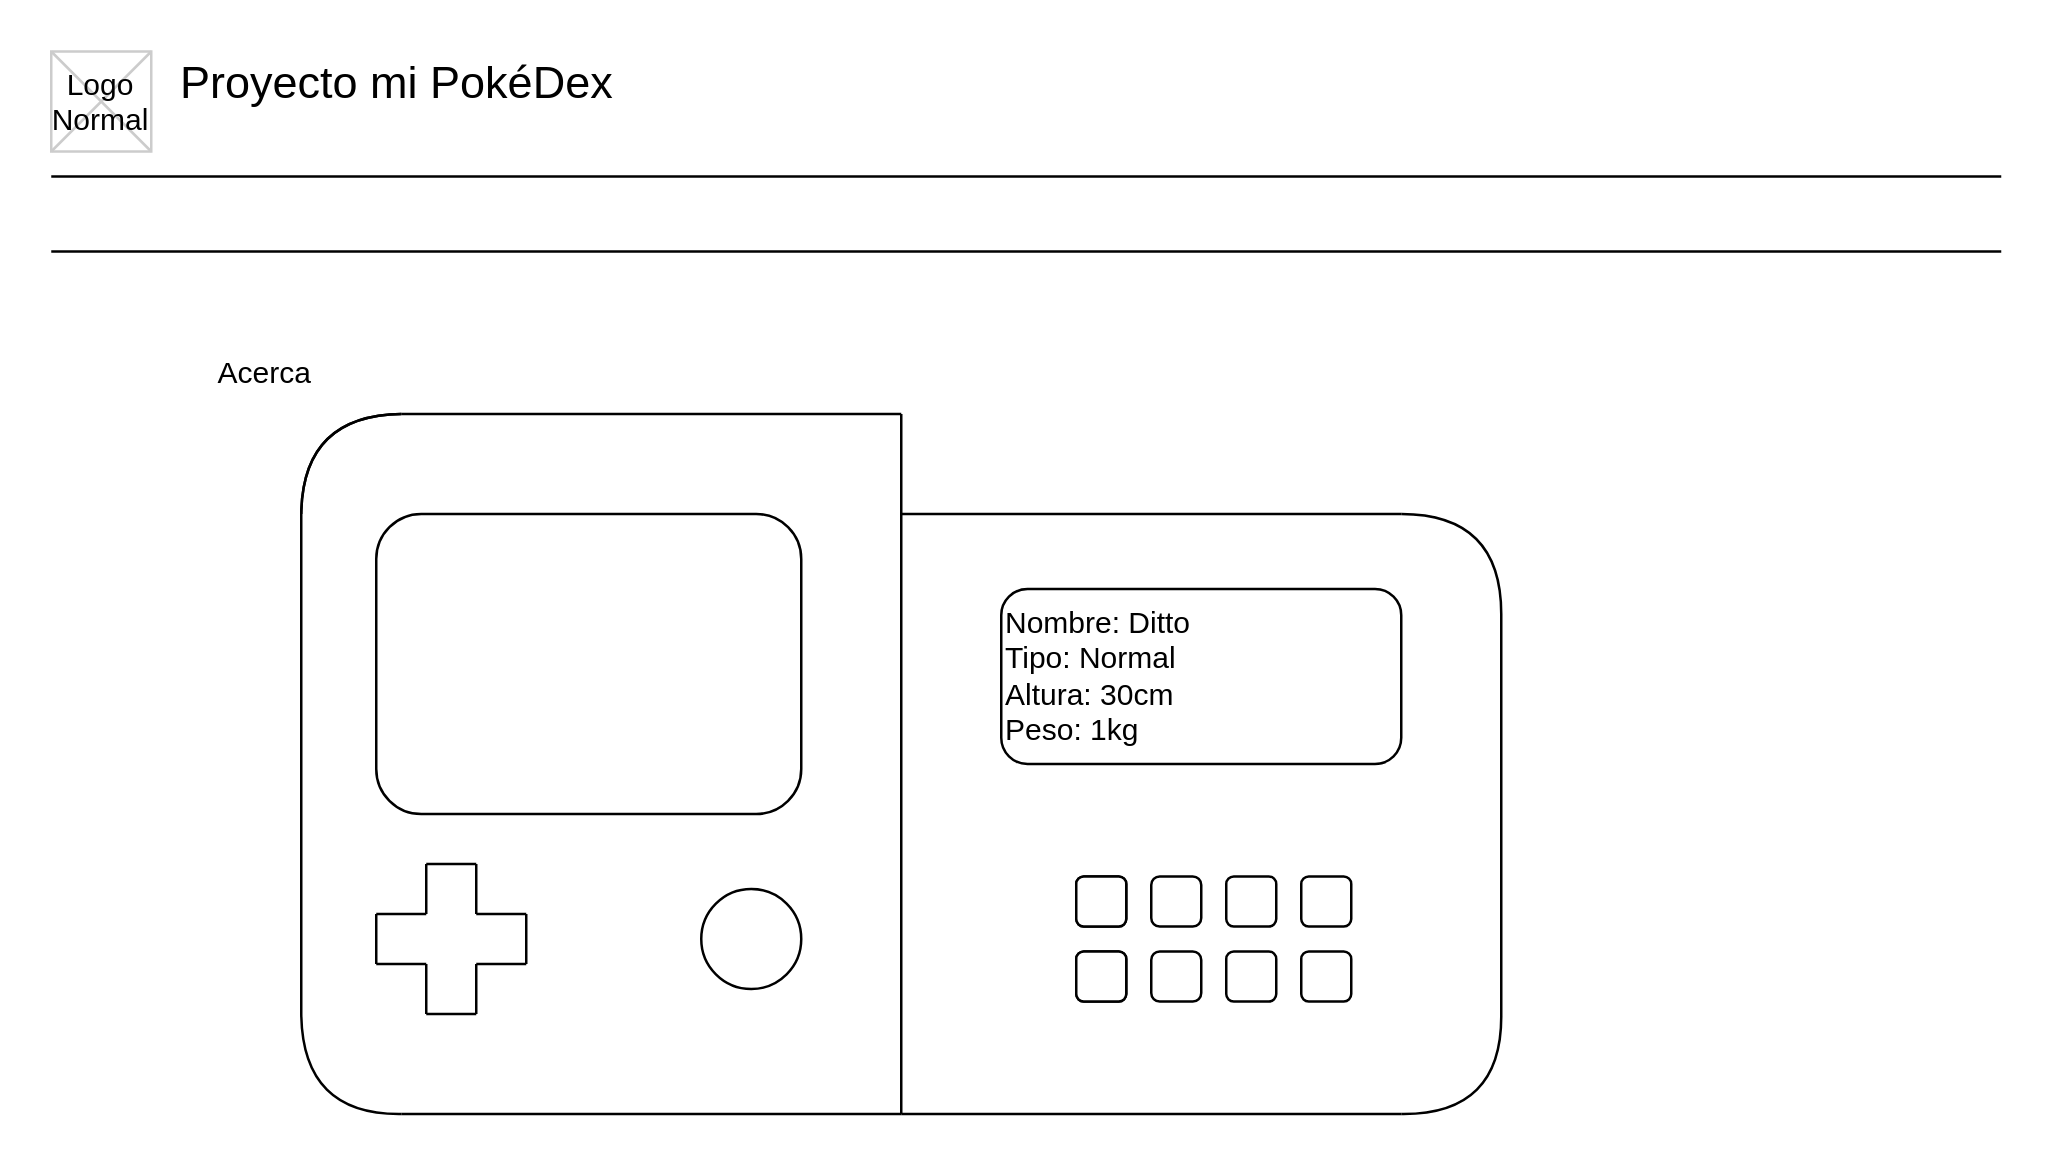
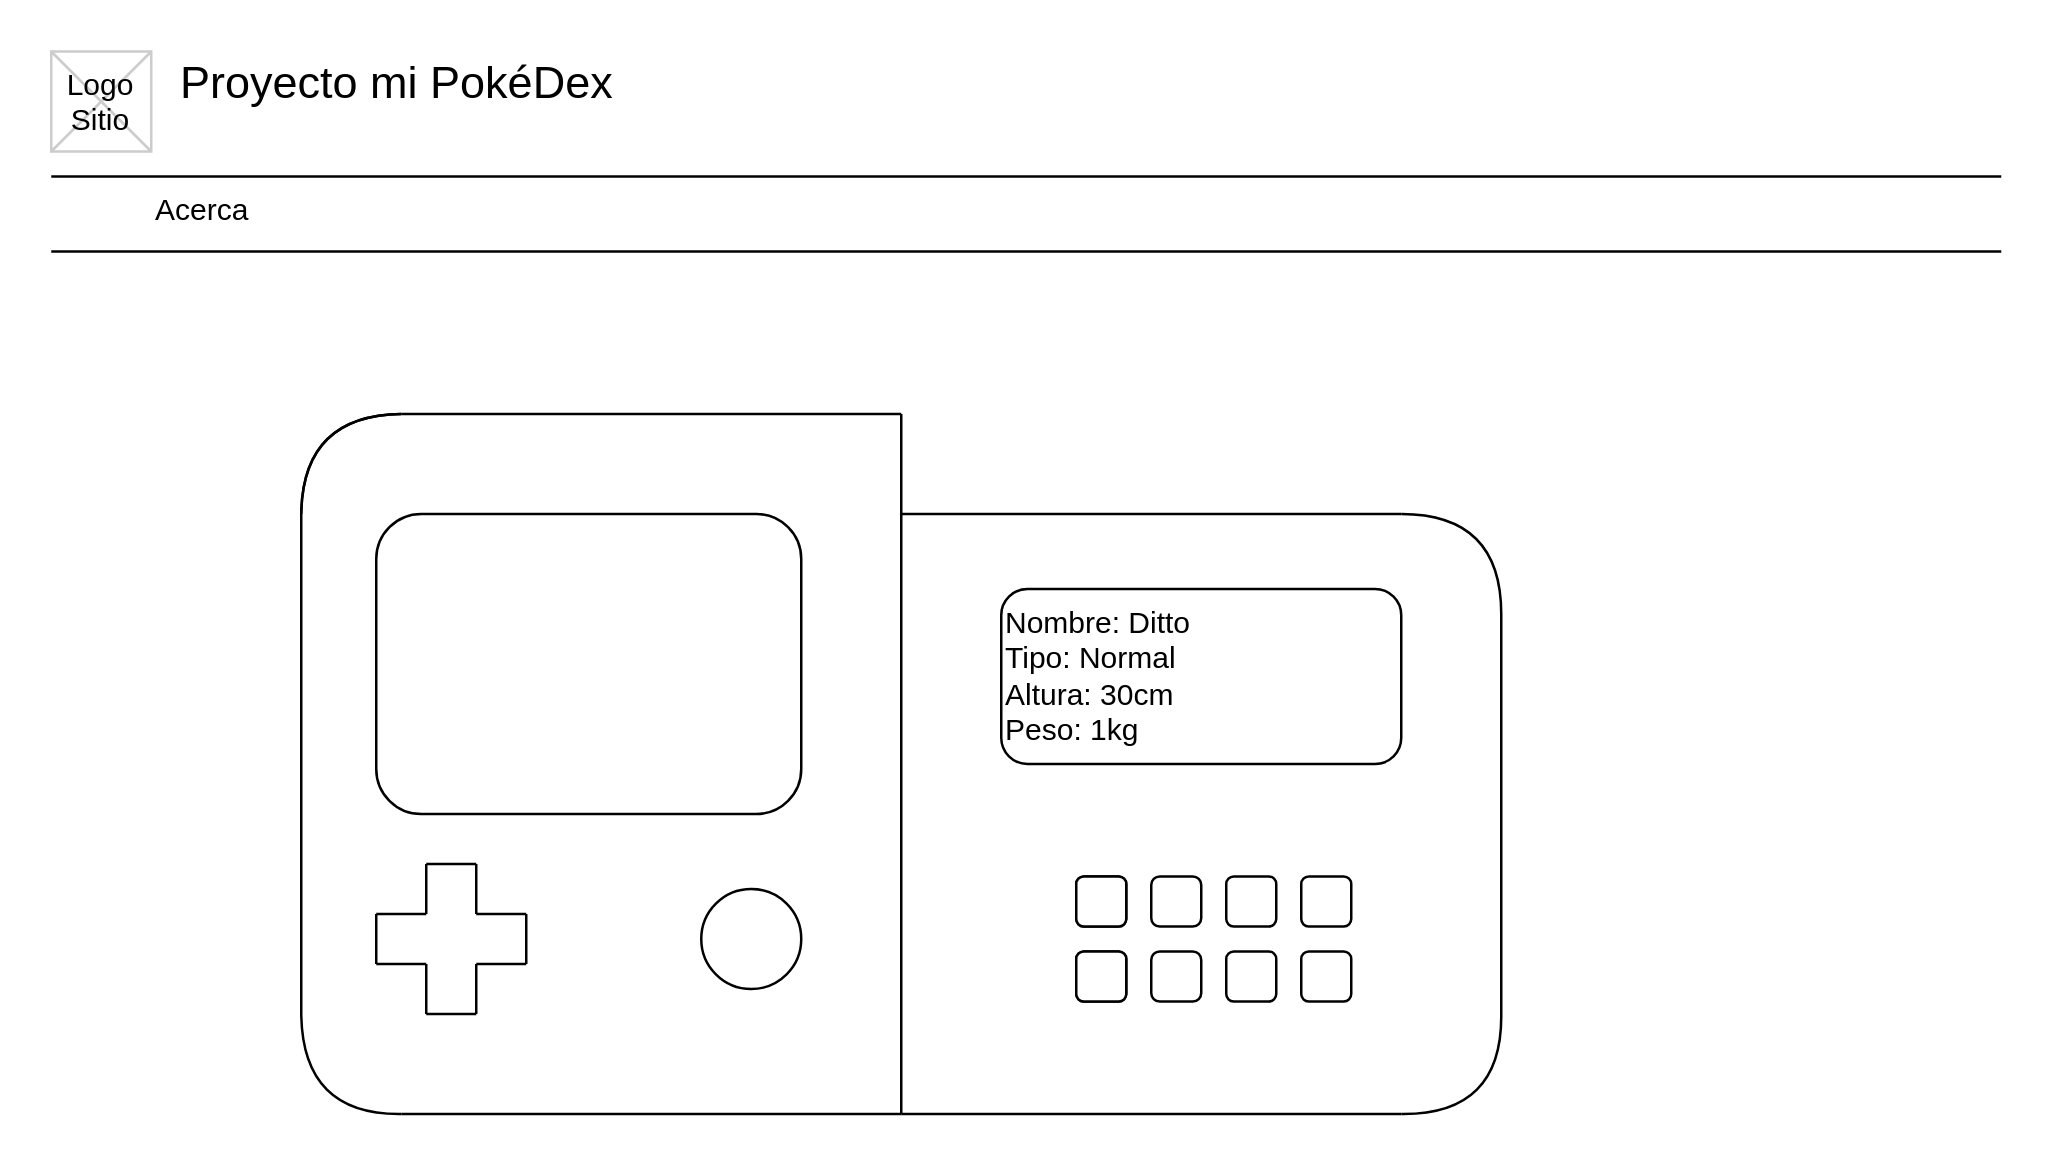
- <mxCell id="7" value="Logo&#10;Normal" style="text;spacingTop=-5;align=center" parent="1" vertex="1"><mxGeometry x="20" y="25" width="40" height="40" as="geometry" /></mxCell>
+ <mxCell id="7" value="Logo&#10;Sitio" style="text;spacingTop=-5;align=center" parent="1" vertex="1"><mxGeometry x="20" y="25" width="40" height="40" as="geometry" /></mxCell>
- <mxCell id="5" value="Acerca" style="text;spacingTop=-5;" parent="1" vertex="1"><mxGeometry x="85" y="140" width="30" height="20" as="geometry" /></mxCell>
+ <mxCell id="5" value="Acerca" style="text;spacingTop=-5;" parent="1" vertex="1"><mxGeometry x="60" y="75" width="30" height="20" as="geometry" /></mxCell>
